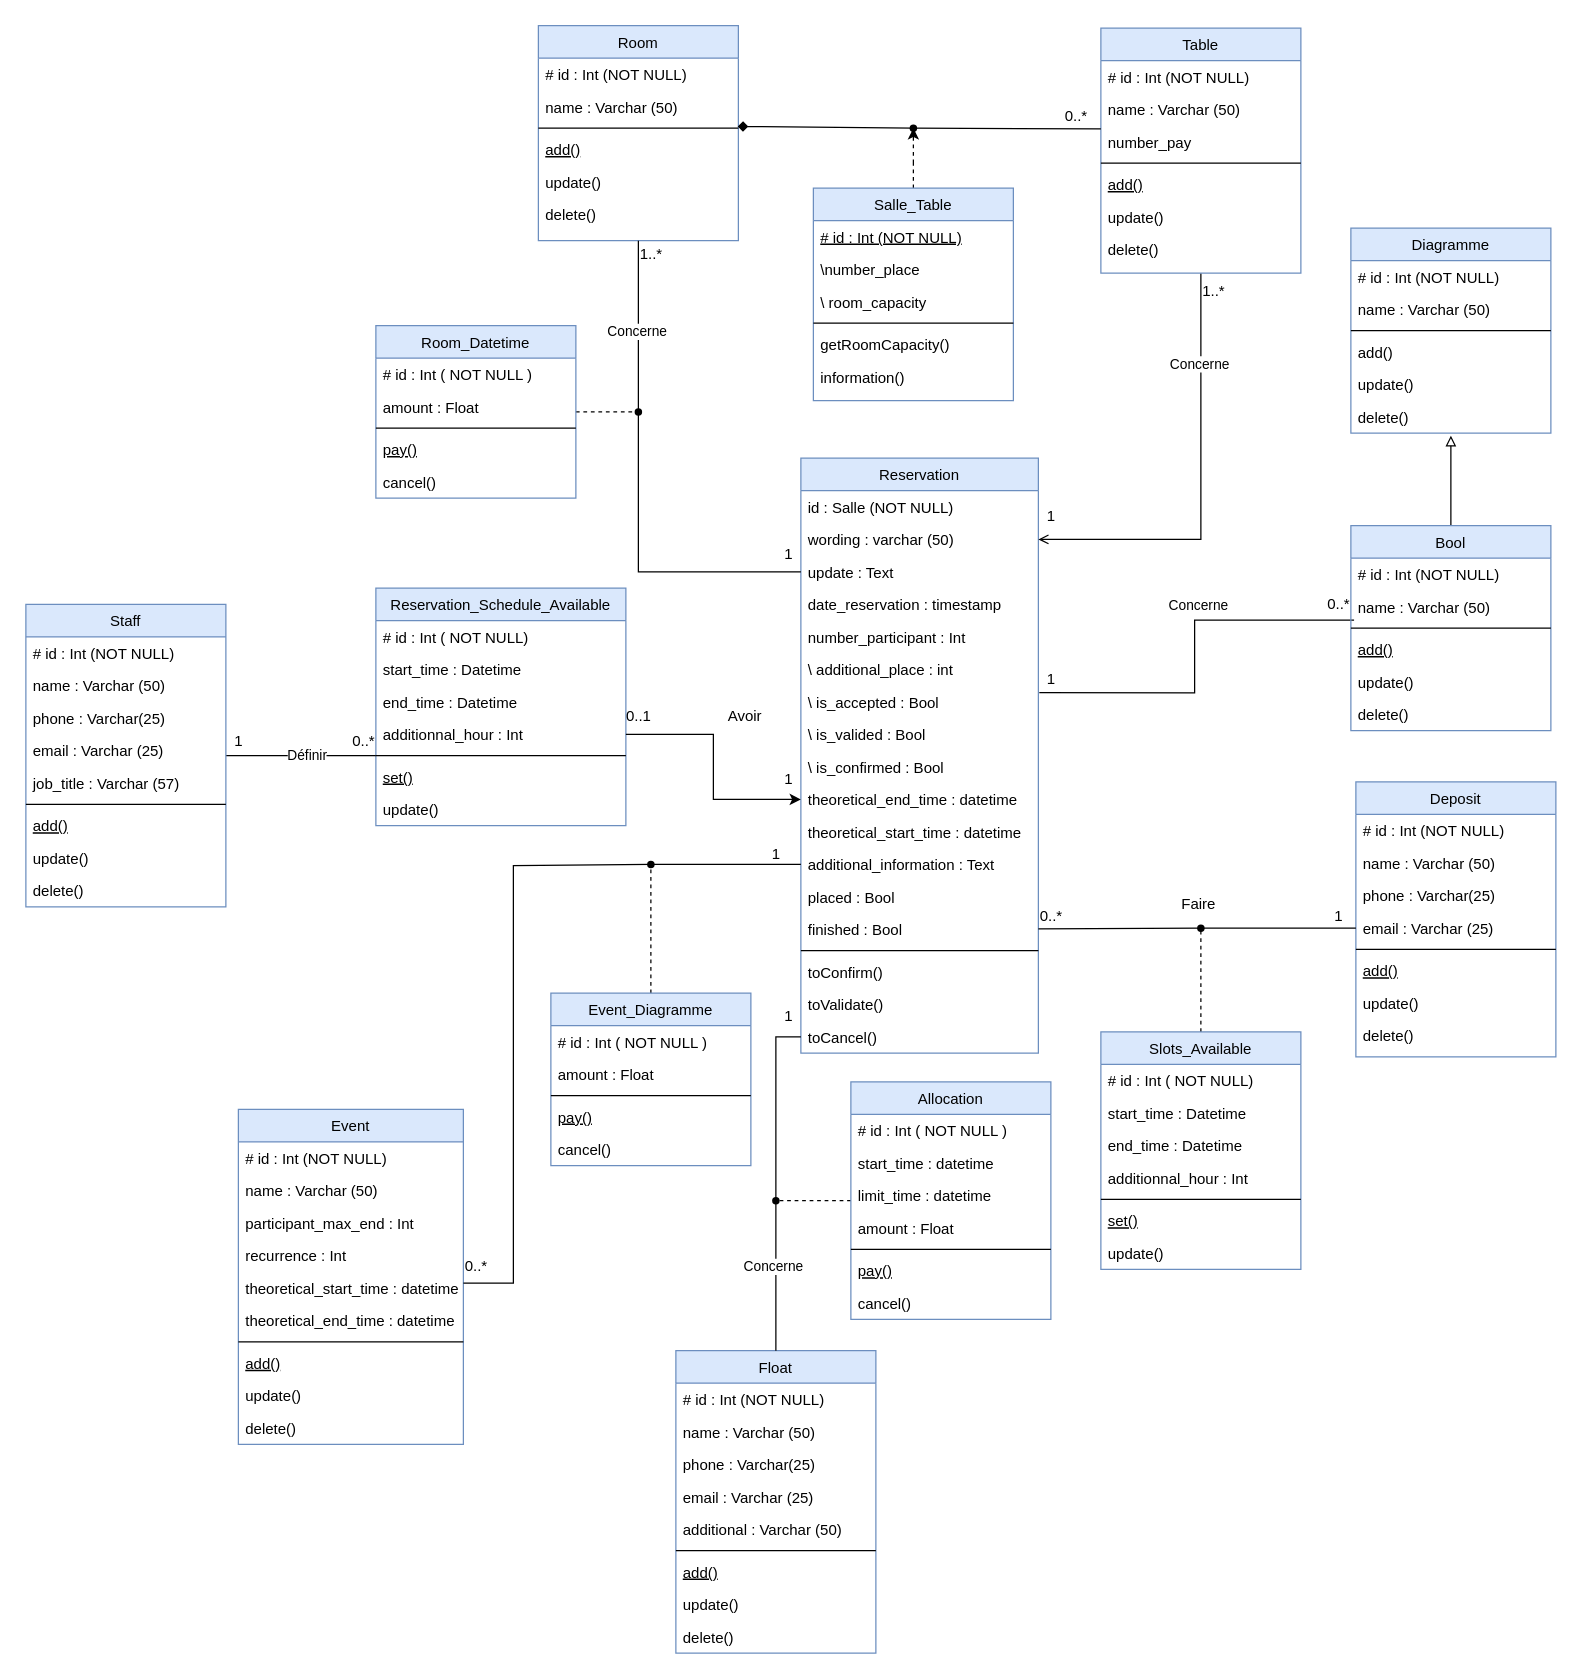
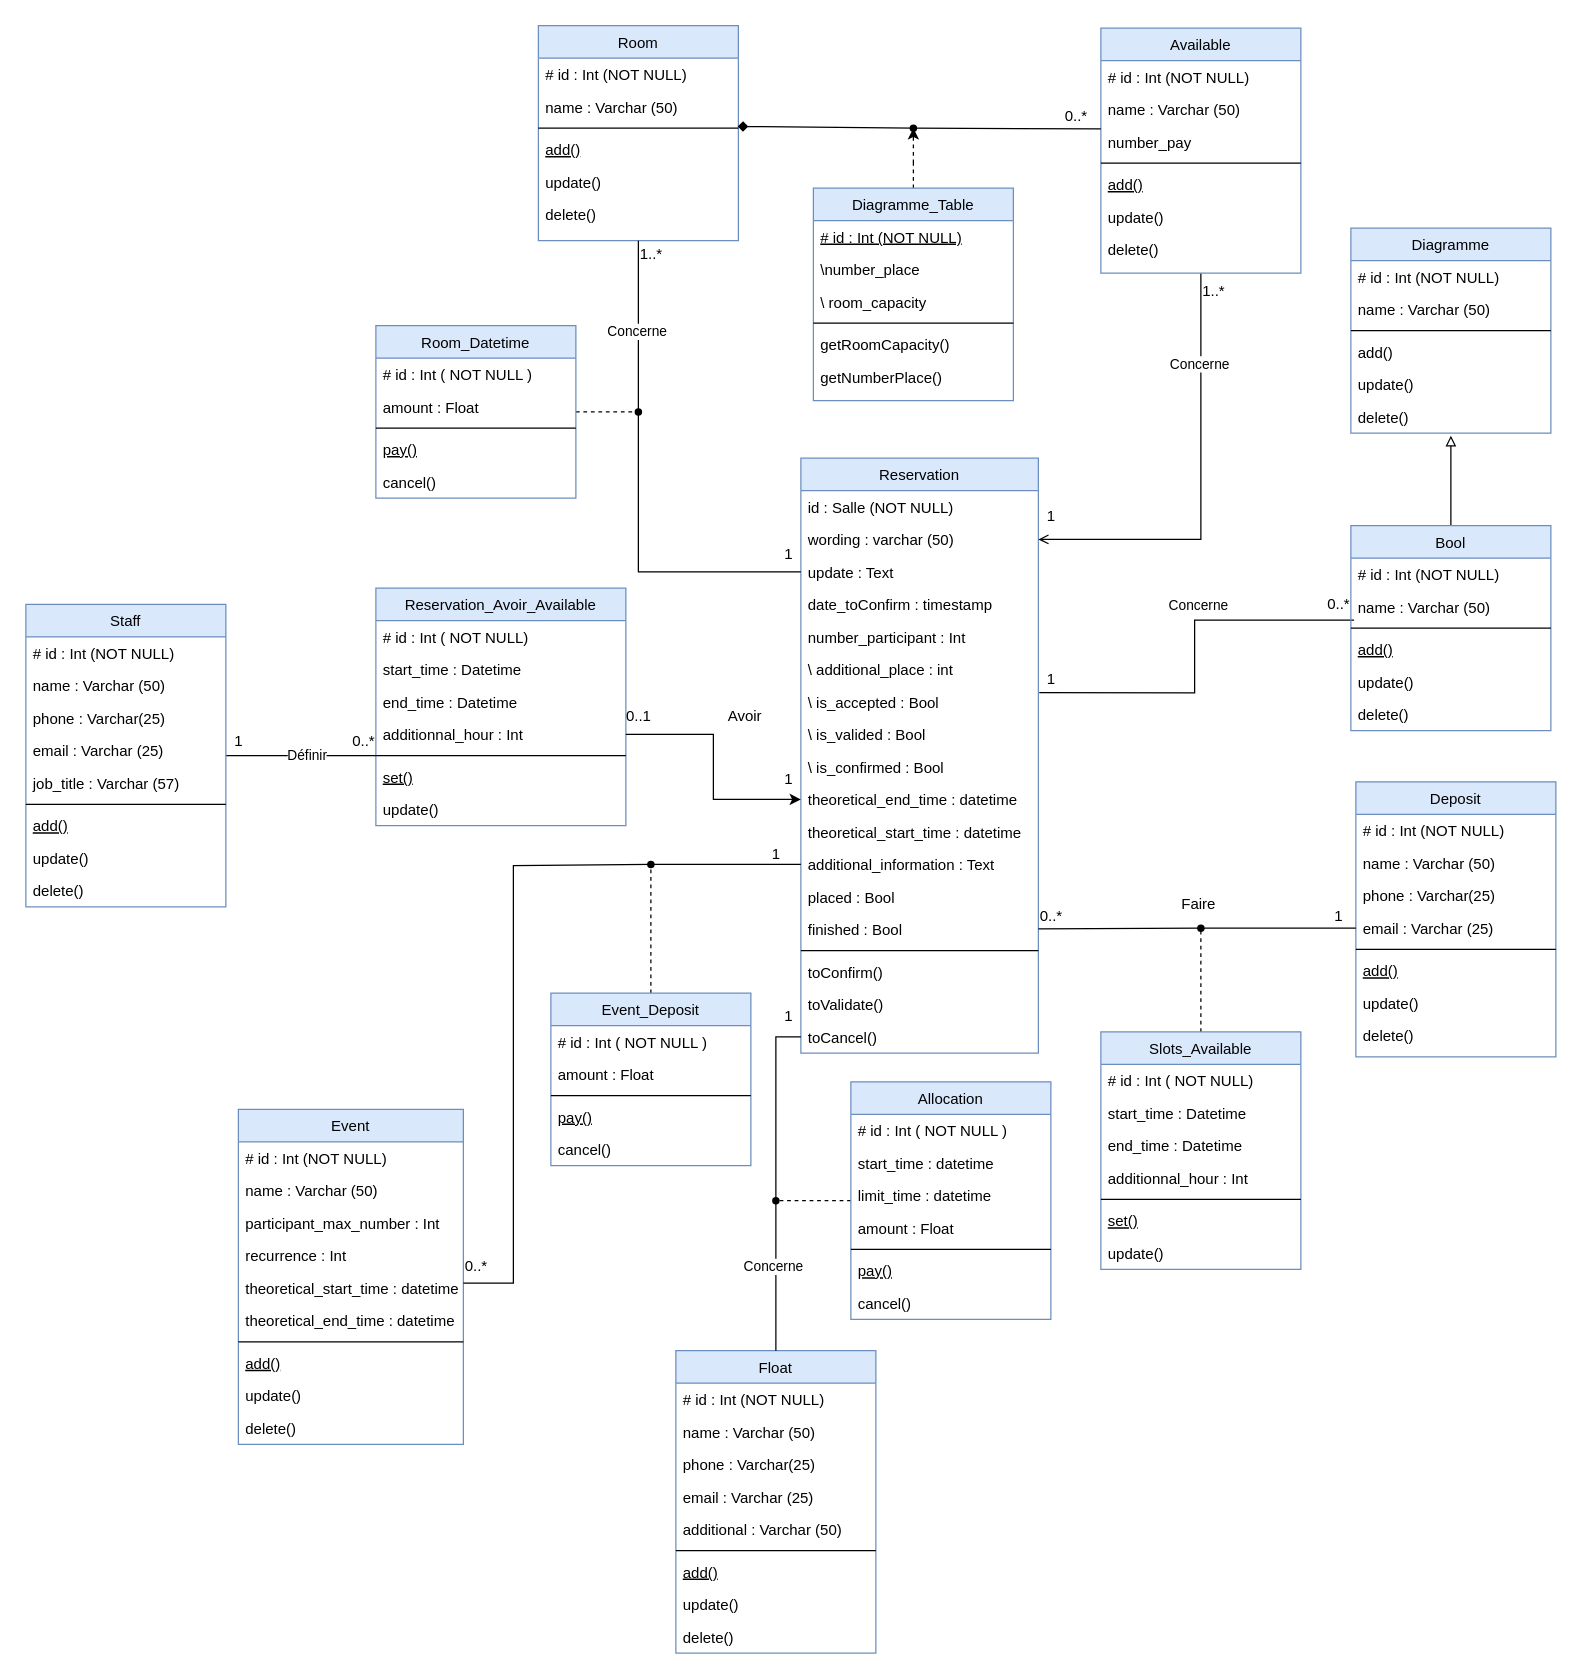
- <mxCell id="72" value="Table" style="swimlane;fontStyle=0;align=center;verticalAlign=top;childLayout=stackLayout;horizontal=1;startSize=26;horizontalStack=0;resizeParent=1;resizeLast=0;collapsible=1;marginBottom=0;rounded=0;shadow=0;strokeWidth=1;fillColor=#dae8fc;strokeColor=#6c8ebf;" vertex="1" parent="1"><mxGeometry x="880" y="22" width="160" height="196" as="geometry"><mxRectangle x="130" y="380" width="160" height="26" as="alternateBounds" /></mxGeometry></mxCell>
+ <mxCell id="72" value="Available" style="swimlane;fontStyle=0;align=center;verticalAlign=top;childLayout=stackLayout;horizontal=1;startSize=26;horizontalStack=0;resizeParent=1;resizeLast=0;collapsible=1;marginBottom=0;rounded=0;shadow=0;strokeWidth=1;fillColor=#dae8fc;strokeColor=#6c8ebf;" vertex="1" parent="1"><mxGeometry x="880" y="22" width="160" height="196" as="geometry"><mxRectangle x="130" y="380" width="160" height="26" as="alternateBounds" /></mxGeometry></mxCell>
- <mxCell id="63" value="Salle_Table" style="swimlane;fontStyle=0;align=center;verticalAlign=top;childLayout=stackLayout;horizontal=1;startSize=26;horizontalStack=0;resizeParent=1;resizeLast=0;collapsible=1;marginBottom=0;rounded=0;shadow=0;strokeWidth=1;fillColor=#dae8fc;strokeColor=#6c8ebf;" vertex="1" parent="1"><mxGeometry x="650" y="150" width="160" height="170" as="geometry"><mxRectangle x="130" y="380" width="160" height="26" as="alternateBounds" /></mxGeometry></mxCell>
+ <mxCell id="63" value="Diagramme_Table" style="swimlane;fontStyle=0;align=center;verticalAlign=top;childLayout=stackLayout;horizontal=1;startSize=26;horizontalStack=0;resizeParent=1;resizeLast=0;collapsible=1;marginBottom=0;rounded=0;shadow=0;strokeWidth=1;fillColor=#dae8fc;strokeColor=#6c8ebf;" vertex="1" parent="1"><mxGeometry x="650" y="150" width="160" height="170" as="geometry"><mxRectangle x="130" y="380" width="160" height="26" as="alternateBounds" /></mxGeometry></mxCell>
- <mxCell id="69" value="information()" style="text;align=left;verticalAlign=top;spacingLeft=4;spacingRight=4;overflow=hidden;rotatable=0;points=[[0,0.5],[1,0.5]];portConstraint=eastwest;fontStyle=0" vertex="1" parent="63"><mxGeometry y="138" width="160" height="26" as="geometry" /></mxCell>
+ <mxCell id="69" value="getNumberPlace()" style="text;align=left;verticalAlign=top;spacingLeft=4;spacingRight=4;overflow=hidden;rotatable=0;points=[[0,0.5],[1,0.5]];portConstraint=eastwest;fontStyle=0" vertex="1" parent="63"><mxGeometry y="138" width="160" height="26" as="geometry" /></mxCell>
- <mxCell id="9" value="Reservation_Schedule_Available" style="swimlane;fontStyle=0;align=center;verticalAlign=top;childLayout=stackLayout;horizontal=1;startSize=26;horizontalStack=0;resizeParent=1;resizeLast=0;collapsible=1;marginBottom=0;rounded=0;shadow=0;strokeWidth=1;fillColor=#dae8fc;strokeColor=#6c8ebf;" vertex="1" parent="1"><mxGeometry x="300" y="470" width="200" height="190" as="geometry"><mxRectangle x="130" y="380" width="160" height="26" as="alternateBounds" /></mxGeometry></mxCell>
+ <mxCell id="9" value="Reservation_Avoir_Available" style="swimlane;fontStyle=0;align=center;verticalAlign=top;childLayout=stackLayout;horizontal=1;startSize=26;horizontalStack=0;resizeParent=1;resizeLast=0;collapsible=1;marginBottom=0;rounded=0;shadow=0;strokeWidth=1;fillColor=#dae8fc;strokeColor=#6c8ebf;" vertex="1" parent="1"><mxGeometry x="300" y="470" width="200" height="190" as="geometry"><mxRectangle x="130" y="380" width="160" height="26" as="alternateBounds" /></mxGeometry></mxCell>
- <mxCell id="32" value="date_reservation : timestamp" style="text;align=left;verticalAlign=top;spacingLeft=4;spacingRight=4;overflow=hidden;rotatable=0;points=[[0,0.5],[1,0.5]];portConstraint=eastwest;" vertex="1" parent="28"><mxGeometry y="104" width="190" height="26" as="geometry" /></mxCell>
+ <mxCell id="32" value="date_toConfirm : timestamp" style="text;align=left;verticalAlign=top;spacingLeft=4;spacingRight=4;overflow=hidden;rotatable=0;points=[[0,0.5],[1,0.5]];portConstraint=eastwest;" vertex="1" parent="28"><mxGeometry y="104" width="190" height="26" as="geometry" /></mxCell>
- <mxCell id="114" value="Event_Diagramme" style="swimlane;fontStyle=0;align=center;verticalAlign=top;childLayout=stackLayout;horizontal=1;startSize=26;horizontalStack=0;resizeParent=1;resizeLast=0;collapsible=1;marginBottom=0;rounded=0;shadow=0;strokeWidth=1;fillColor=#dae8fc;strokeColor=#6c8ebf;" vertex="1" parent="1"><mxGeometry x="440" y="794" width="160" height="138" as="geometry"><mxRectangle x="130" y="380" width="160" height="26" as="alternateBounds" /></mxGeometry></mxCell>
+ <mxCell id="114" value="Event_Deposit" style="swimlane;fontStyle=0;align=center;verticalAlign=top;childLayout=stackLayout;horizontal=1;startSize=26;horizontalStack=0;resizeParent=1;resizeLast=0;collapsible=1;marginBottom=0;rounded=0;shadow=0;strokeWidth=1;fillColor=#dae8fc;strokeColor=#6c8ebf;" vertex="1" parent="1"><mxGeometry x="440" y="794" width="160" height="138" as="geometry"><mxRectangle x="130" y="380" width="160" height="26" as="alternateBounds" /></mxGeometry></mxCell>
- <mxCell id="105" value="participant_max_end : Int" style="text;align=left;verticalAlign=top;spacingLeft=4;spacingRight=4;overflow=hidden;rotatable=0;points=[[0,0.5],[1,0.5]];portConstraint=eastwest;rounded=0;shadow=0;html=0;" vertex="1" parent="102"><mxGeometry y="78" width="180" height="26" as="geometry" /></mxCell>
+ <mxCell id="105" value="participant_max_number : Int" style="text;align=left;verticalAlign=top;spacingLeft=4;spacingRight=4;overflow=hidden;rotatable=0;points=[[0,0.5],[1,0.5]];portConstraint=eastwest;rounded=0;shadow=0;html=0;" vertex="1" parent="102"><mxGeometry y="78" width="180" height="26" as="geometry" /></mxCell>
